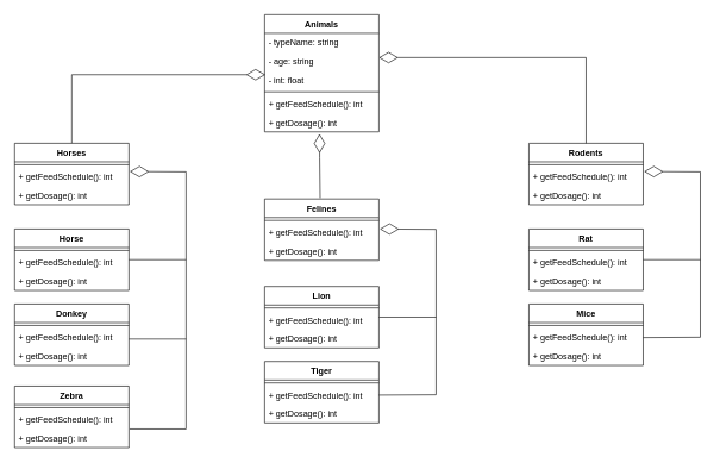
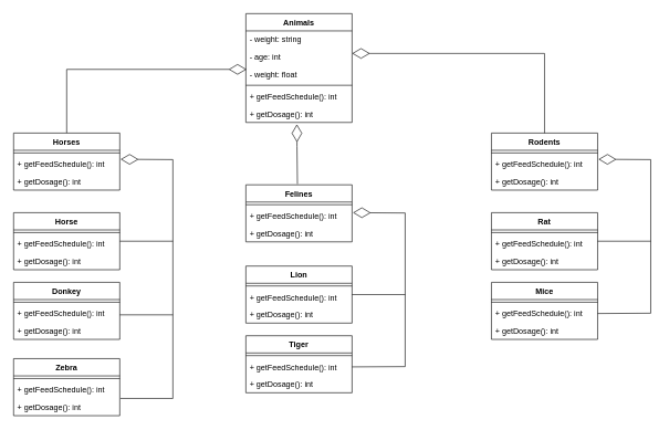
- <mxCell id="3" value="- typeName: string" style="text;strokeColor=none;fillColor=none;align=left;verticalAlign=top;spacingLeft=4;spacingRight=4;overflow=hidden;rotatable=0;points=[[0,0.5],[1,0.5]];portConstraint=eastwest;" vertex="1" parent="2"><mxGeometry y="26" width="160" height="26" as="geometry" /></mxCell>
+ <mxCell id="3" value="- weight: string" style="text;strokeColor=none;fillColor=none;align=left;verticalAlign=top;spacingLeft=4;spacingRight=4;overflow=hidden;rotatable=0;points=[[0,0.5],[1,0.5]];portConstraint=eastwest;" vertex="1" parent="2"><mxGeometry y="26" width="160" height="26" as="geometry" /></mxCell>
- <mxCell id="4" value="- age: string" style="text;strokeColor=none;fillColor=none;align=left;verticalAlign=top;spacingLeft=4;spacingRight=4;overflow=hidden;rotatable=0;points=[[0,0.5],[1,0.5]];portConstraint=eastwest;" vertex="1" parent="2"><mxGeometry y="52" width="160" height="26" as="geometry" /></mxCell>
+ <mxCell id="4" value="- age: int" style="text;strokeColor=none;fillColor=none;align=left;verticalAlign=top;spacingLeft=4;spacingRight=4;overflow=hidden;rotatable=0;points=[[0,0.5],[1,0.5]];portConstraint=eastwest;" vertex="1" parent="2"><mxGeometry y="52" width="160" height="26" as="geometry" /></mxCell>
- <mxCell id="5" value="- int: float" style="text;strokeColor=none;fillColor=none;align=left;verticalAlign=top;spacingLeft=4;spacingRight=4;overflow=hidden;rotatable=0;points=[[0,0.5],[1,0.5]];portConstraint=eastwest;" vertex="1" parent="2"><mxGeometry y="78" width="160" height="26" as="geometry" /></mxCell>
+ <mxCell id="5" value="- weight: float" style="text;strokeColor=none;fillColor=none;align=left;verticalAlign=top;spacingLeft=4;spacingRight=4;overflow=hidden;rotatable=0;points=[[0,0.5],[1,0.5]];portConstraint=eastwest;" vertex="1" parent="2"><mxGeometry y="78" width="160" height="26" as="geometry" /></mxCell>
